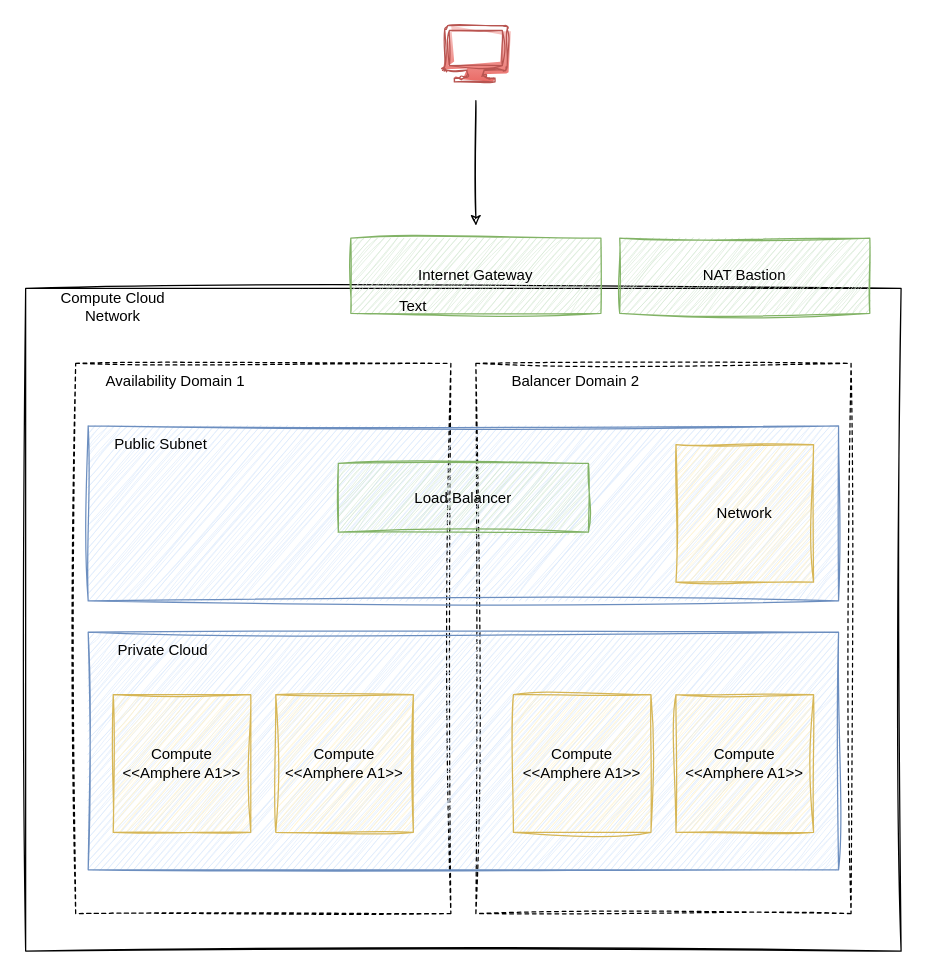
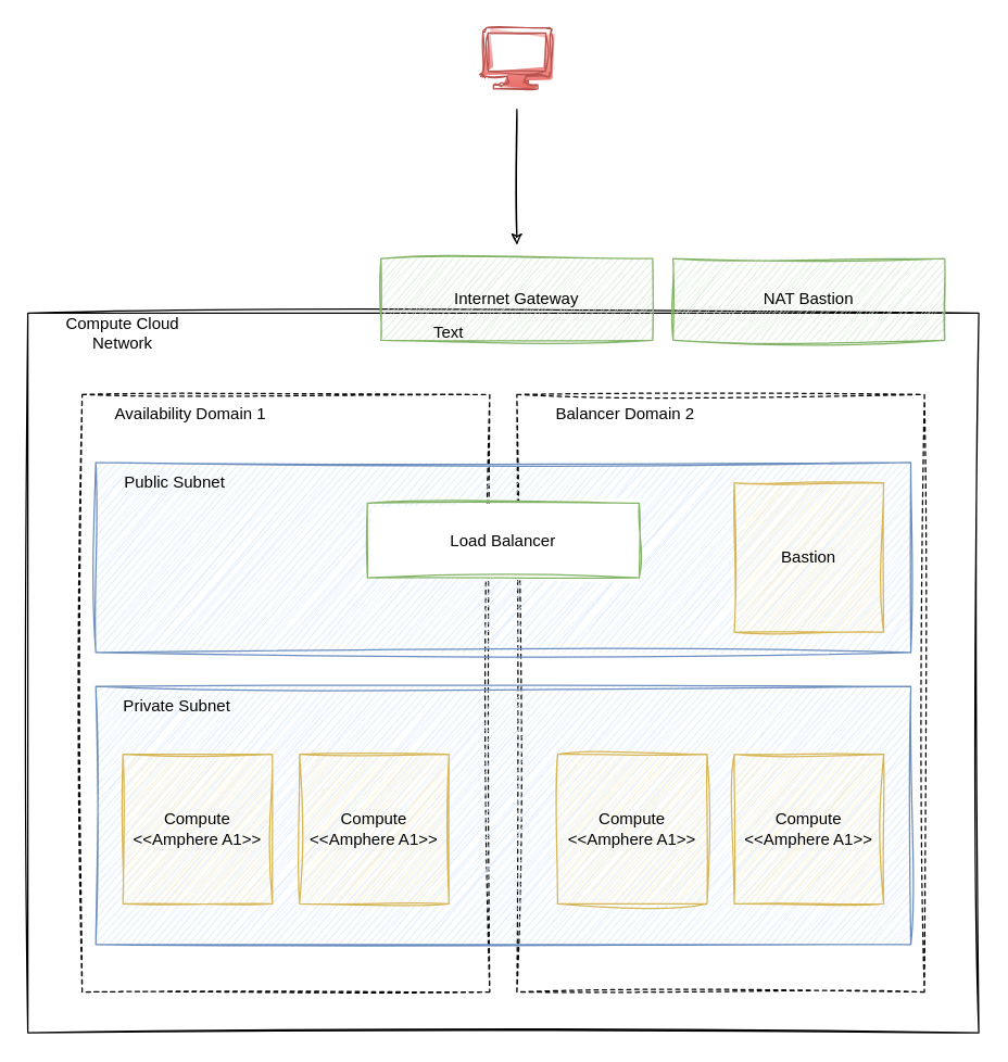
- <mxCell id="14" value="Load Balancer" style="rounded=0;whiteSpace=wrap;html=1;fillColor=#d5e8d4;strokeColor=#82b366;sketch=1;curveFitting=1;jiggle=2;" parent="1" vertex="1"><mxGeometry x="270" y="370" width="200" height="55" as="geometry" /></mxCell>
+ <mxCell id="14" value="Load Balancer" style="rounded=0;whiteSpace=wrap;html=1;fillColor=#ffffff;strokeColor=#82b366;sketch=1;curveFitting=1;jiggle=2;" parent="1" vertex="1"><mxGeometry x="270" y="370" width="200" height="55" as="geometry" /></mxCell>
- <mxCell id="19" value="Network" style="whiteSpace=wrap;html=1;aspect=fixed;fillColor=#fff2cc;strokeColor=#d6b656;sketch=1;curveFitting=1;jiggle=2;" parent="1" vertex="1"><mxGeometry x="540" y="355" width="110" height="110" as="geometry" /></mxCell>
+ <mxCell id="19" value="Bastion" style="whiteSpace=wrap;html=1;aspect=fixed;fillColor=#fff2cc;strokeColor=#d6b656;sketch=1;curveFitting=1;jiggle=2;" parent="1" vertex="1"><mxGeometry x="540" y="355" width="110" height="110" as="geometry" /></mxCell>
- <mxCell id="7" value="Private Cloud" style="text;html=1;align=center;verticalAlign=middle;whiteSpace=wrap;rounded=0;" parent="1" vertex="1"><mxGeometry x="20" y="505" width="220" height="30" as="geometry" /></mxCell>
+ <mxCell id="7" value="Private Subnet" style="text;html=1;align=center;verticalAlign=middle;whiteSpace=wrap;rounded=0;" parent="1" vertex="1"><mxGeometry x="20" y="505" width="220" height="30" as="geometry" /></mxCell>
